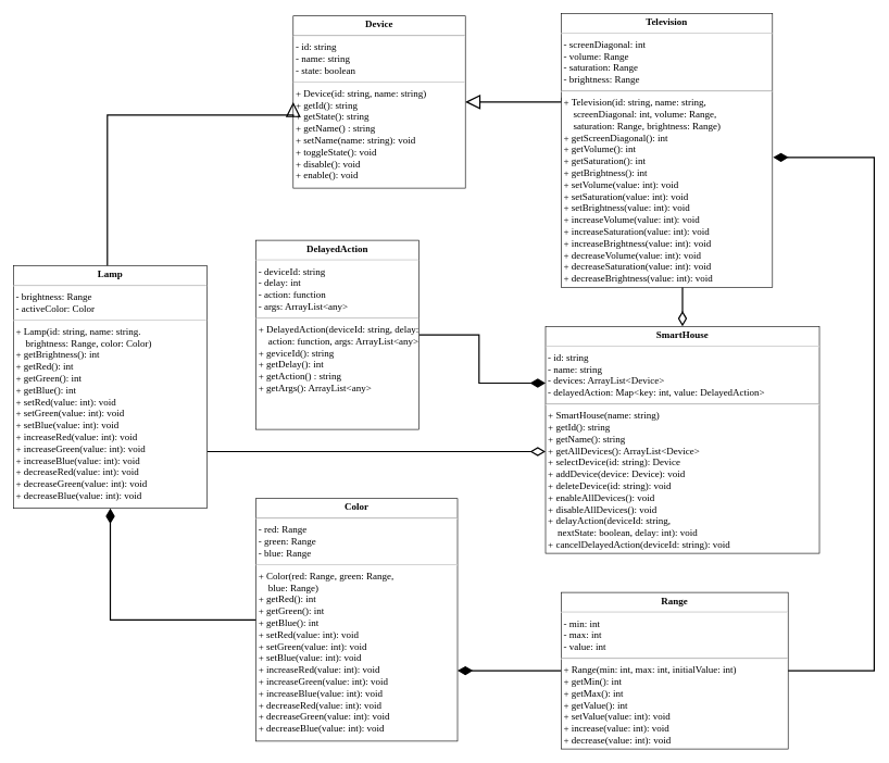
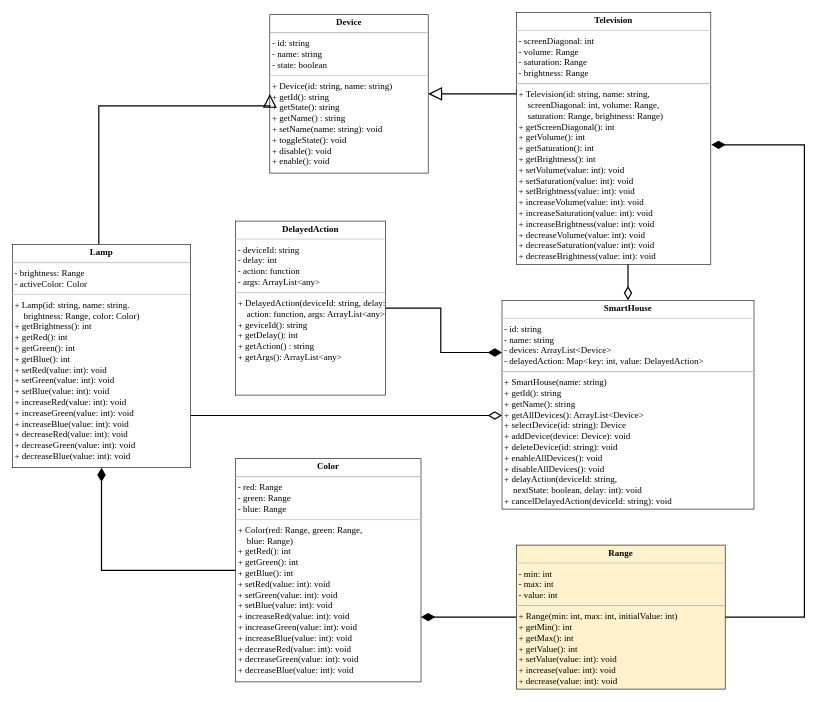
- <mxCell id="11" value="&lt;p style=&quot;margin: 4px 0px 0px ; text-align: center ; font-size: 15px&quot;&gt;&lt;b style=&quot;font-size: 15px&quot;&gt;&lt;font style=&quot;font-size: 15px&quot;&gt;Range&lt;/font&gt;&lt;/b&gt;&lt;/p&gt;&lt;hr style=&quot;font-size: 15px&quot;&gt;&lt;p style=&quot;margin: 0px 0px 0px 4px ; font-size: 15px&quot;&gt;&lt;font style=&quot;font-size: 15px&quot;&gt;- min: int&lt;br style=&quot;font-size: 15px&quot;&gt;- max: int&lt;/font&gt;&lt;/p&gt;&lt;p style=&quot;margin: 0px 0px 0px 4px ; font-size: 15px&quot;&gt;&lt;font style=&quot;font-size: 15px&quot;&gt;- value: int&lt;/font&gt;&lt;/p&gt;&lt;hr style=&quot;font-size: 15px&quot;&gt;&lt;p style=&quot;margin: 0px 0px 0px 4px ; font-size: 15px&quot;&gt;&lt;font style=&quot;font-size: 15px&quot;&gt;+ Range(min: int, max: int,&amp;nbsp;&lt;/font&gt;&lt;span&gt;initialValue: int)&lt;/span&gt;&lt;/p&gt;&lt;p style=&quot;margin: 0px 0px 0px 4px ; font-size: 15px&quot;&gt;&lt;font style=&quot;font-size: 15px&quot;&gt;+ getMin(): int&lt;br style=&quot;font-size: 15px&quot;&gt;+ getMax(): int&lt;/font&gt;&lt;/p&gt;&lt;p style=&quot;margin: 0px 0px 0px 4px ; font-size: 15px&quot;&gt;&lt;font style=&quot;font-size: 15px&quot;&gt;+ getValue(): int&lt;/font&gt;&lt;/p&gt;&lt;p style=&quot;margin: 0px 0px 0px 4px ; font-size: 15px&quot;&gt;&lt;font style=&quot;font-size: 15px&quot;&gt;+ setValue(value: int): void&lt;br style=&quot;font-size: 15px&quot;&gt;&lt;/font&gt;&lt;/p&gt;&lt;p style=&quot;margin: 0px 0px 0px 4px ; font-size: 15px&quot;&gt;&lt;font style=&quot;font-size: 15px&quot;&gt;+ increase(value: int): void&lt;/font&gt;&lt;/p&gt;&lt;p style=&quot;margin: 0px 0px 0px 4px ; font-size: 15px&quot;&gt;&lt;font style=&quot;font-size: 15px&quot;&gt;+ decrease(value: int): void&lt;/font&gt;&lt;/p&gt;&lt;p style=&quot;margin: 0px 0px 0px 4px ; font-size: 15px&quot;&gt;&lt;br style=&quot;font-size: 15px&quot;&gt;&lt;/p&gt;" style="verticalAlign=top;align=left;overflow=fill;fontSize=15;fontFamily=Verdana;html=1;rounded=0;shadow=0;comic=0;labelBackgroundColor=none;strokeWidth=1;horizontal=1;" parent="1" vertex="1"><mxGeometry x="860" y="908" width="348" height="240" as="geometry" /></mxCell>
+ <mxCell id="11" value="&lt;p style=&quot;margin: 4px 0px 0px ; text-align: center ; font-size: 15px&quot;&gt;&lt;b style=&quot;font-size: 15px&quot;&gt;&lt;font style=&quot;font-size: 15px&quot;&gt;Range&lt;/font&gt;&lt;/b&gt;&lt;/p&gt;&lt;hr style=&quot;font-size: 15px&quot;&gt;&lt;p style=&quot;margin: 0px 0px 0px 4px ; font-size: 15px&quot;&gt;&lt;font style=&quot;font-size: 15px&quot;&gt;- min: int&lt;br style=&quot;font-size: 15px&quot;&gt;- max: int&lt;/font&gt;&lt;/p&gt;&lt;p style=&quot;margin: 0px 0px 0px 4px ; font-size: 15px&quot;&gt;&lt;font style=&quot;font-size: 15px&quot;&gt;- value: int&lt;/font&gt;&lt;/p&gt;&lt;hr style=&quot;font-size: 15px&quot;&gt;&lt;p style=&quot;margin: 0px 0px 0px 4px ; font-size: 15px&quot;&gt;&lt;font style=&quot;font-size: 15px&quot;&gt;+ Range(min: int, max: int,&amp;nbsp;&lt;/font&gt;&lt;span&gt;initialValue: int)&lt;/span&gt;&lt;/p&gt;&lt;p style=&quot;margin: 0px 0px 0px 4px ; font-size: 15px&quot;&gt;&lt;font style=&quot;font-size: 15px&quot;&gt;+ getMin(): int&lt;br style=&quot;font-size: 15px&quot;&gt;+ getMax(): int&lt;/font&gt;&lt;/p&gt;&lt;p style=&quot;margin: 0px 0px 0px 4px ; font-size: 15px&quot;&gt;&lt;font style=&quot;font-size: 15px&quot;&gt;+ getValue(): int&lt;/font&gt;&lt;/p&gt;&lt;p style=&quot;margin: 0px 0px 0px 4px ; font-size: 15px&quot;&gt;&lt;font style=&quot;font-size: 15px&quot;&gt;+ setValue(value: int): void&lt;br style=&quot;font-size: 15px&quot;&gt;&lt;/font&gt;&lt;/p&gt;&lt;p style=&quot;margin: 0px 0px 0px 4px ; font-size: 15px&quot;&gt;&lt;font style=&quot;font-size: 15px&quot;&gt;+ increase(value: int): void&lt;/font&gt;&lt;/p&gt;&lt;p style=&quot;margin: 0px 0px 0px 4px ; font-size: 15px&quot;&gt;&lt;font style=&quot;font-size: 15px&quot;&gt;+ decrease(value: int): void&lt;/font&gt;&lt;/p&gt;&lt;p style=&quot;margin: 0px 0px 0px 4px ; font-size: 15px&quot;&gt;&lt;br style=&quot;font-size: 15px&quot;&gt;&lt;/p&gt;" style="verticalAlign=top;align=left;overflow=fill;fontSize=15;fontFamily=Verdana;html=1;rounded=0;shadow=0;comic=0;labelBackgroundColor=none;strokeWidth=1;horizontal=1;fillColor=#fff2cc;" parent="1" vertex="1"><mxGeometry x="860" y="908" width="348" height="240" as="geometry" /></mxCell>
